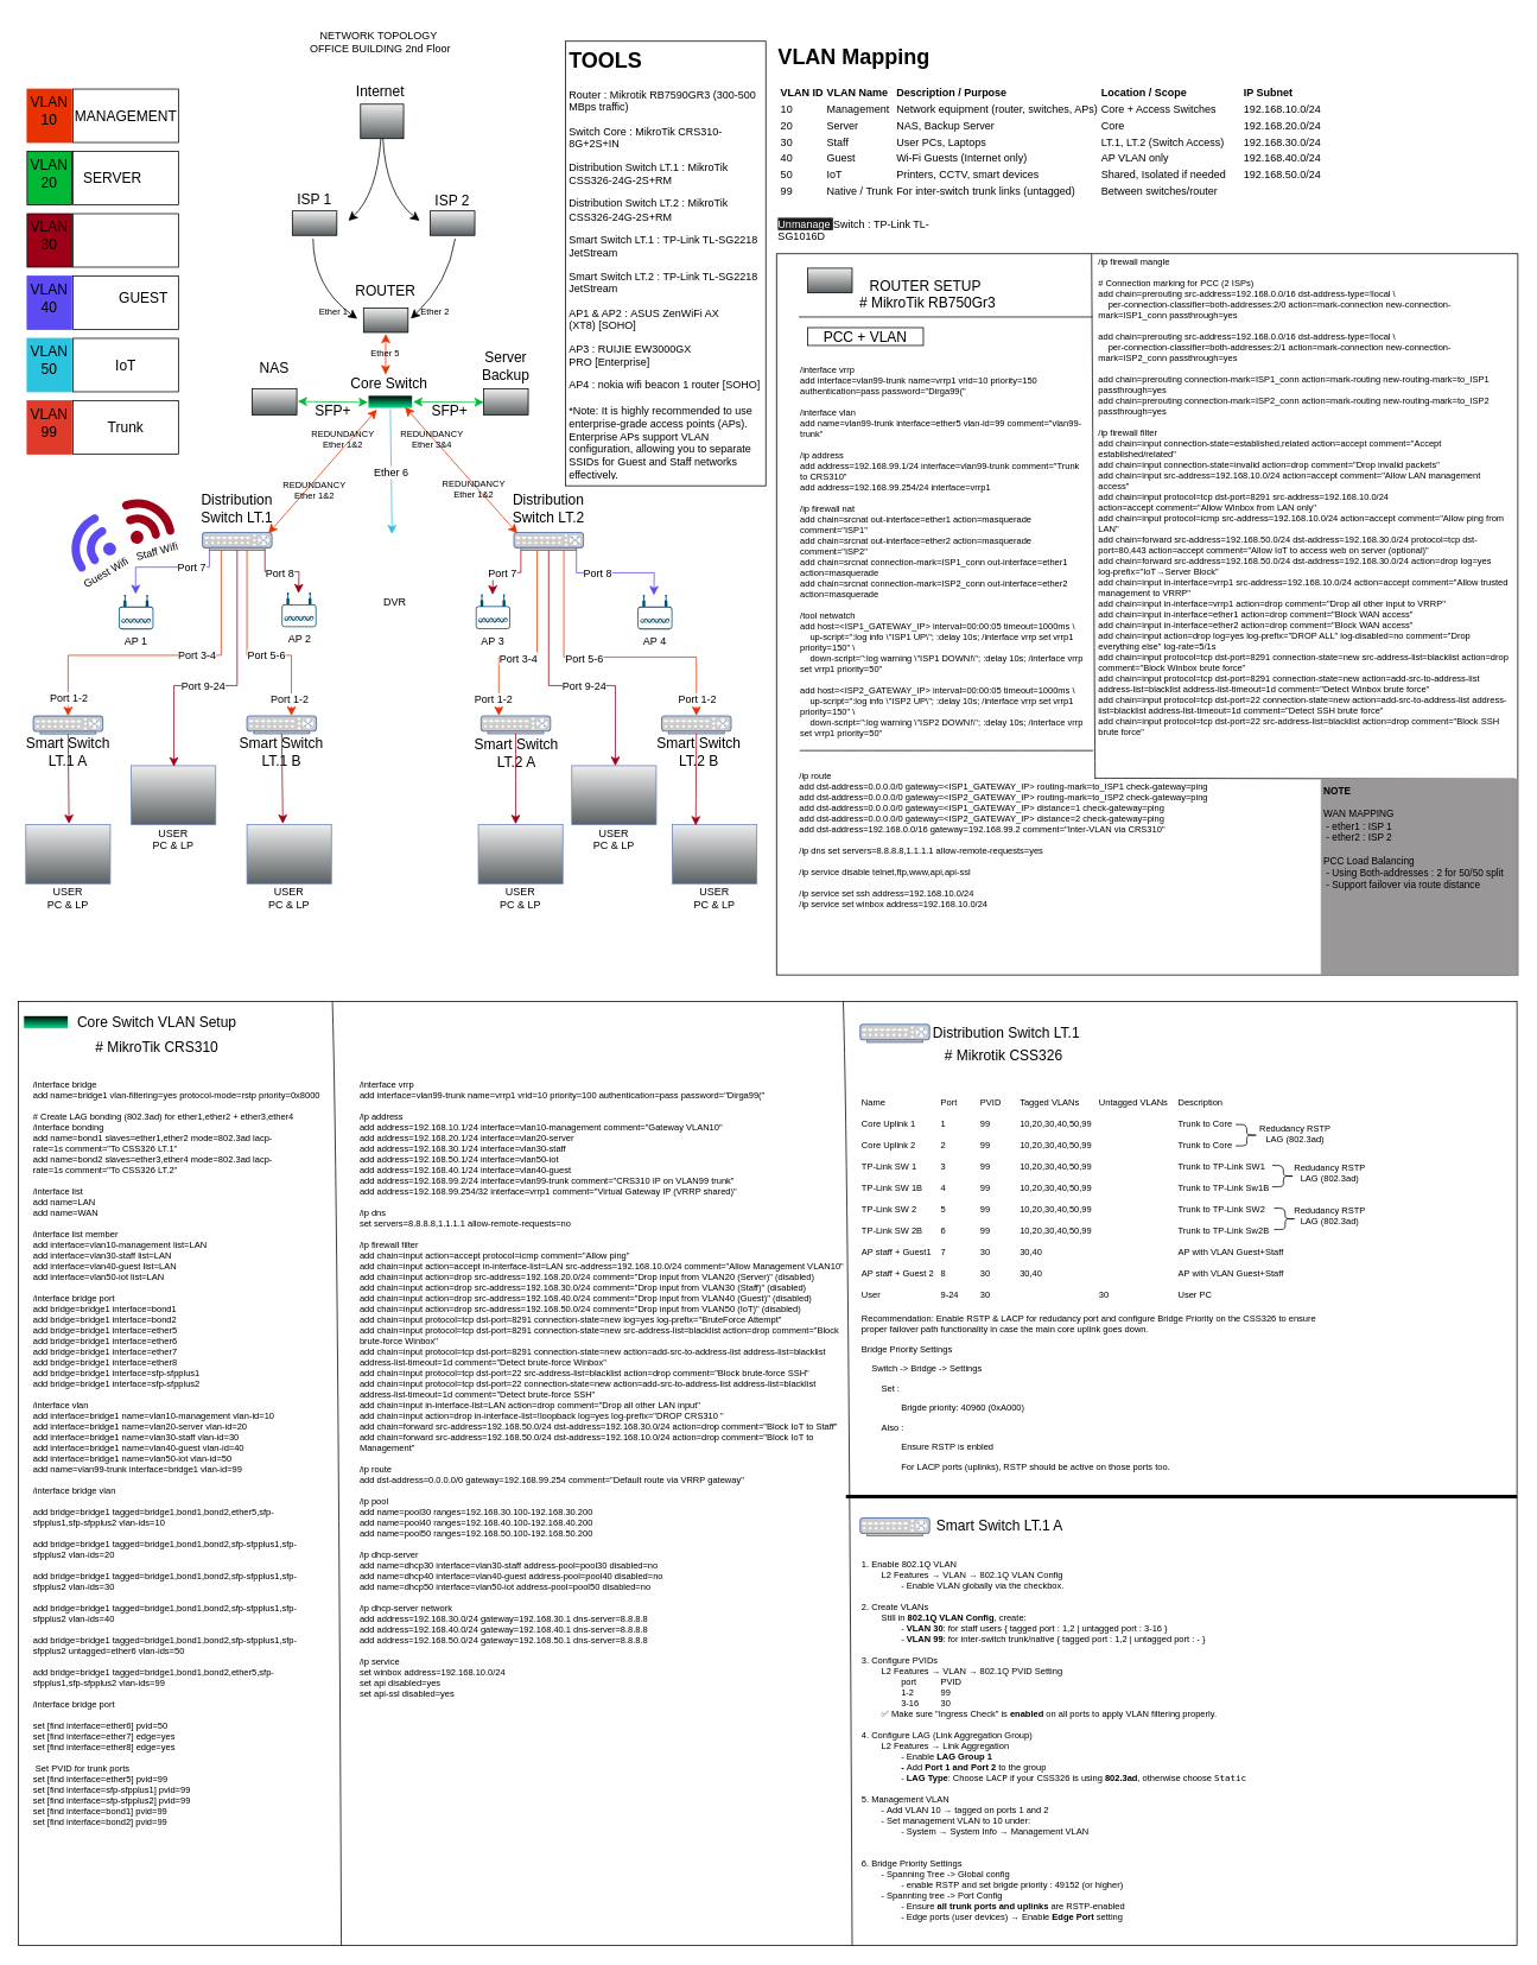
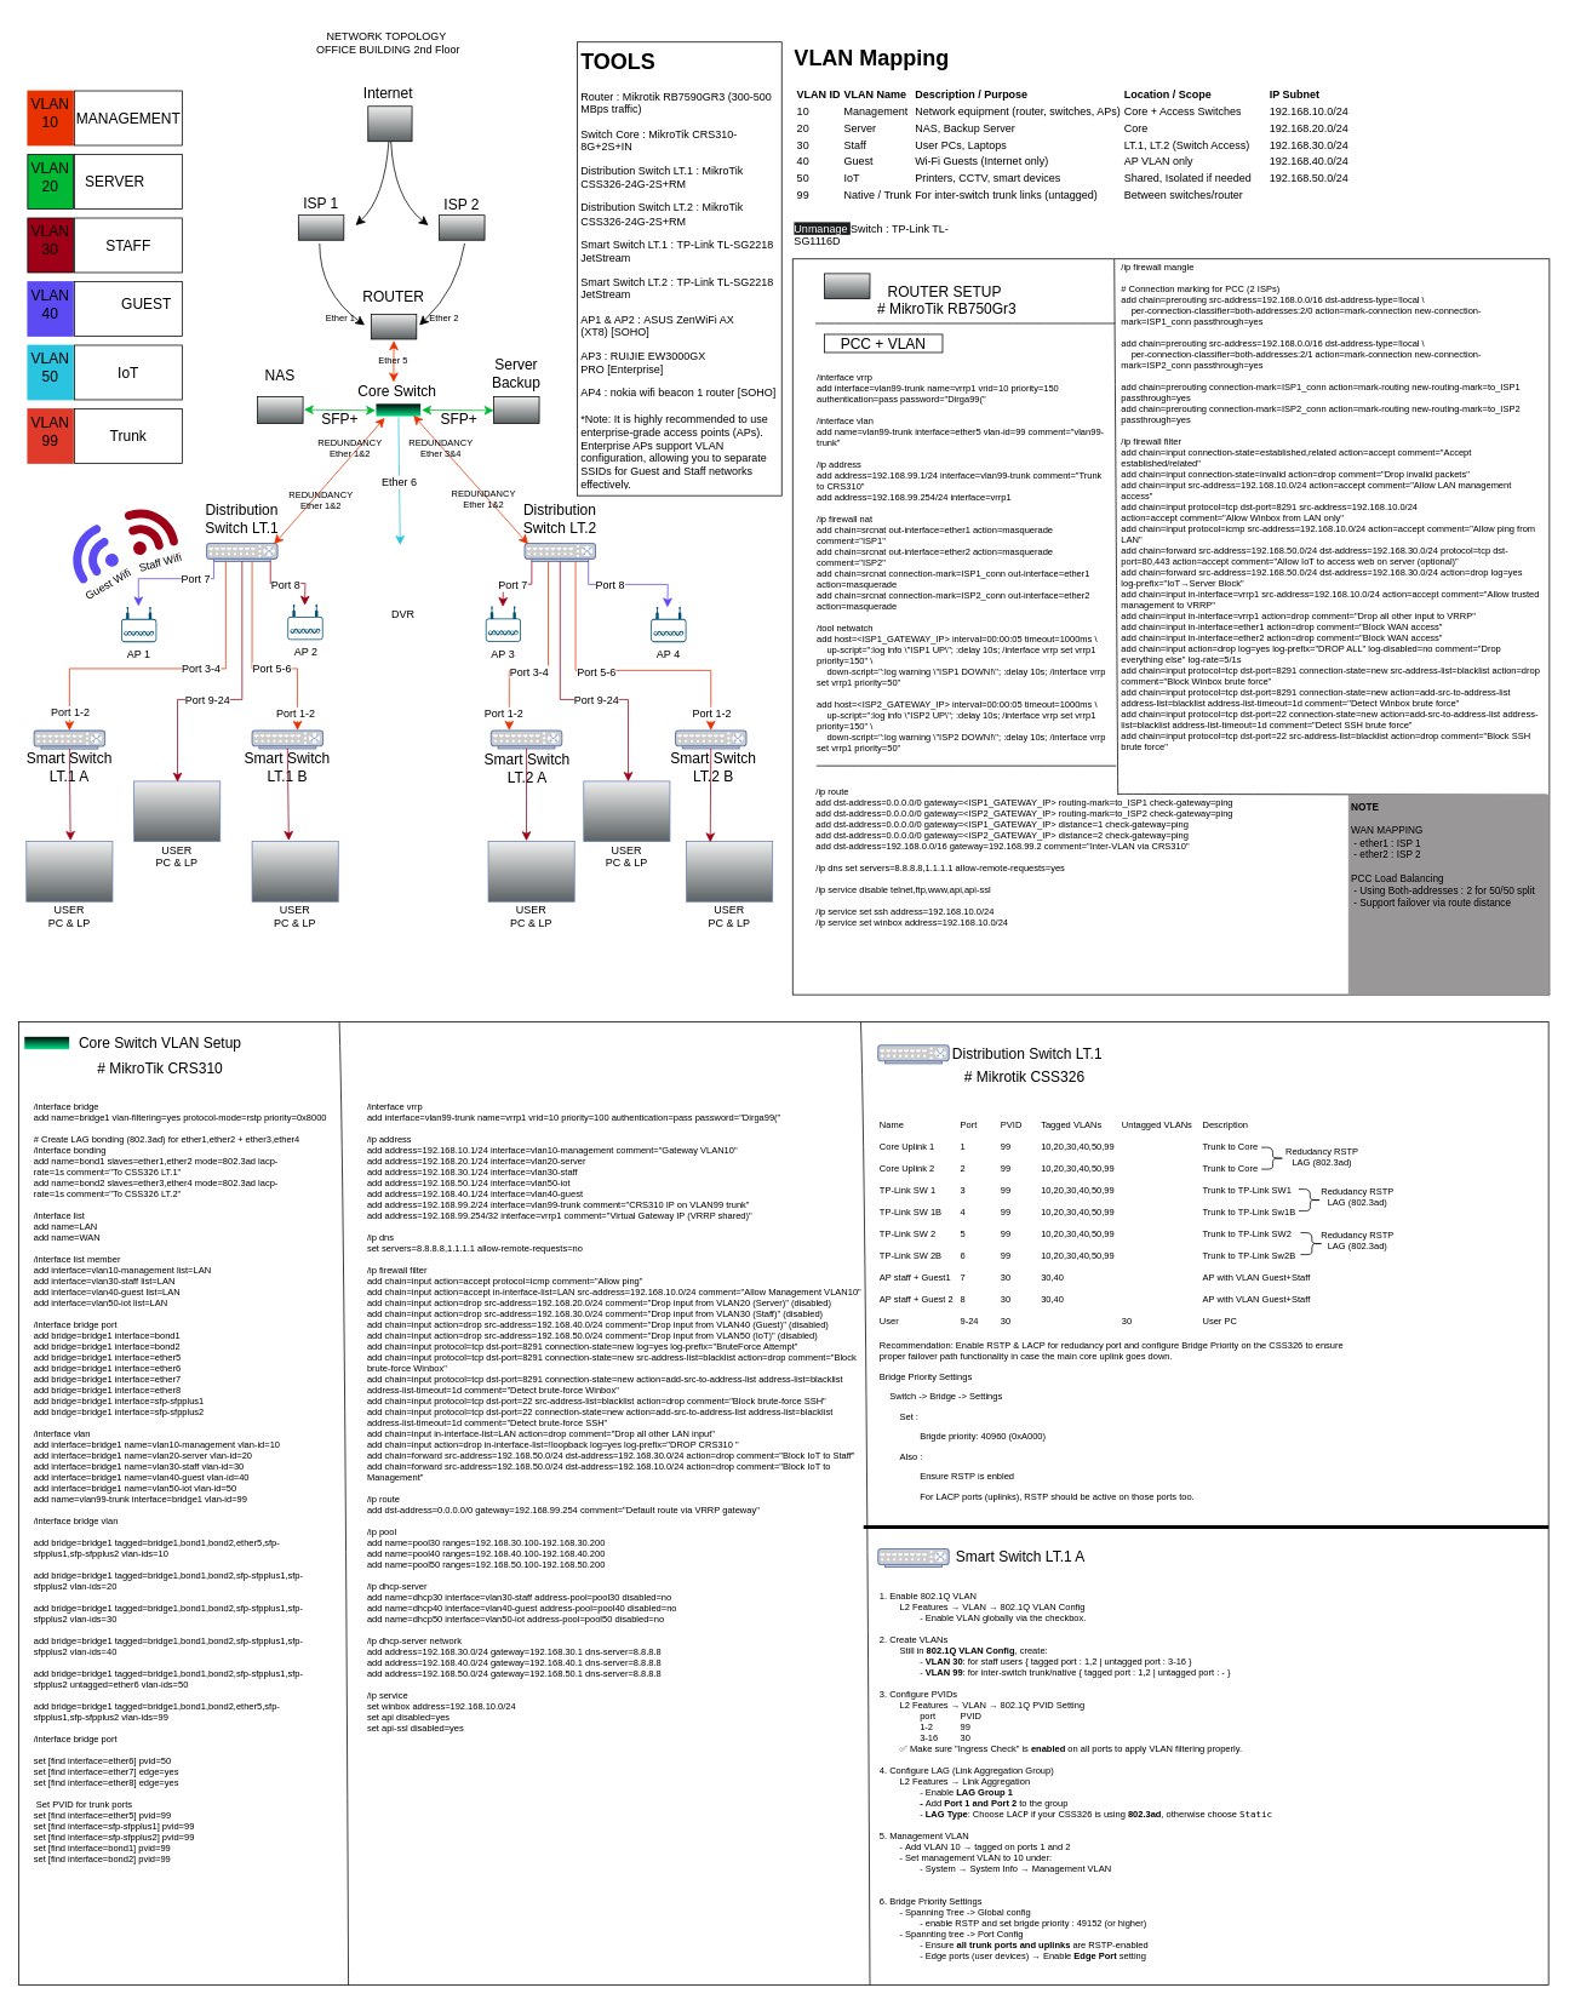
- <mxCell id="78" value="&lt;span style=&quot;color: rgb(255, 255, 255); font-family: Helvetica; font-size: 12px; font-style: normal; font-variant-ligatures: normal; font-variant-caps: normal; font-weight: 400; letter-spacing: normal; orphans: 2; text-align: left; text-indent: 0px; text-transform: none; widows: 2; word-spacing: 0px; -webkit-text-stroke-width: 0px; white-space: normal; background-color: rgb(27, 29, 30); text-decoration-thickness: initial; text-decoration-style: initial; text-decoration-color: initial; float: none; display: inline !important;&quot;&gt;Unmanage&amp;nbsp;&lt;/span&gt;&lt;span style=&quot;forced-color-adjust: none; box-shadow: none !important; color: light-dark(rgb(0, 0, 0), rgb(255, 255, 255)); font-family: Helvetica; font-size: 12px; font-style: normal; font-variant-ligatures: normal; font-variant-caps: normal; font-weight: 400; letter-spacing: normal; orphans: 2; text-align: left; text-indent: 0px; text-transform: none; widows: 2; word-spacing: 0px; -webkit-text-stroke-width: 0px; white-space: normal; background-color: transparent; text-decoration-thickness: initial; text-decoration-style: initial; text-decoration-color: initial;&quot;&gt;Switch :&amp;nbsp;&lt;/span&gt;&lt;span style=&quot;forced-color-adjust: none; box-shadow: none !important; color: light-dark(rgb(0, 0, 0), rgb(255, 255, 255)); font-family: Helvetica; font-size: 12px; font-style: normal; font-variant-ligatures: normal; font-variant-caps: normal; font-weight: 400; letter-spacing: normal; orphans: 2; text-align: left; text-indent: 0px; text-transform: none; widows: 2; word-spacing: 0px; -webkit-text-stroke-width: 0px; white-space: normal; background-color: transparent; text-decoration-thickness: initial; text-decoration-style: initial; text-decoration-color: initial;&quot;&gt;TP-Link TL-SG1016D&lt;/span&gt;" style="text;whiteSpace=wrap;html=1;movable=0;resizable=0;rotatable=0;deletable=0;editable=0;locked=1;connectable=0;" parent="1" vertex="1"><mxGeometry x="872" y="237.12" width="190" height="40" as="geometry" /></mxCell>
+ <mxCell id="78" value="&lt;span style=&quot;color: rgb(255, 255, 255); font-family: Helvetica; font-size: 12px; font-style: normal; font-variant-ligatures: normal; font-variant-caps: normal; font-weight: 400; letter-spacing: normal; orphans: 2; text-align: left; text-indent: 0px; text-transform: none; widows: 2; word-spacing: 0px; -webkit-text-stroke-width: 0px; white-space: normal; background-color: rgb(27, 29, 30); text-decoration-thickness: initial; text-decoration-style: initial; text-decoration-color: initial; float: none; display: inline !important;&quot;&gt;Unmanage&amp;nbsp;&lt;/span&gt;&lt;span style=&quot;forced-color-adjust: none; box-shadow: none !important; color: light-dark(rgb(0, 0, 0), rgb(255, 255, 255)); font-family: Helvetica; font-size: 12px; font-style: normal; font-variant-ligatures: normal; font-variant-caps: normal; font-weight: 400; letter-spacing: normal; orphans: 2; text-align: left; text-indent: 0px; text-transform: none; widows: 2; word-spacing: 0px; -webkit-text-stroke-width: 0px; white-space: normal; background-color: transparent; text-decoration-thickness: initial; text-decoration-style: initial; text-decoration-color: initial;&quot;&gt;Switch :&amp;nbsp;&lt;/span&gt;&lt;span style=&quot;forced-color-adjust: none; box-shadow: none !important; color: light-dark(rgb(0, 0, 0), rgb(255, 255, 255)); font-family: Helvetica; font-size: 12px; font-style: normal; font-variant-ligatures: normal; font-variant-caps: normal; font-weight: 400; letter-spacing: normal; orphans: 2; text-align: left; text-indent: 0px; text-transform: none; widows: 2; word-spacing: 0px; -webkit-text-stroke-width: 0px; white-space: normal; background-color: transparent; text-decoration-thickness: initial; text-decoration-style: initial; text-decoration-color: initial;&quot;&gt;TP-Link TL-SG1116D&lt;/span&gt;" style="text;whiteSpace=wrap;html=1;movable=0;resizable=0;rotatable=0;deletable=0;editable=0;locked=1;connectable=0;" parent="1" vertex="1"><mxGeometry x="872" y="237.12" width="190" height="40" as="geometry" /></mxCell>
+ <mxCell id="90" value="STAFF" style="text;strokeColor=none;fillColor=none;html=1;align=center;verticalAlign=middle;whiteSpace=wrap;rounded=0;fontSize=16;movable=0;resizable=0;rotatable=0;deletable=0;editable=0;locked=1;connectable=0;" parent="88" vertex="1"><mxGeometry x="29.22" y="15" width="60" height="30" as="geometry" /></mxCell>
